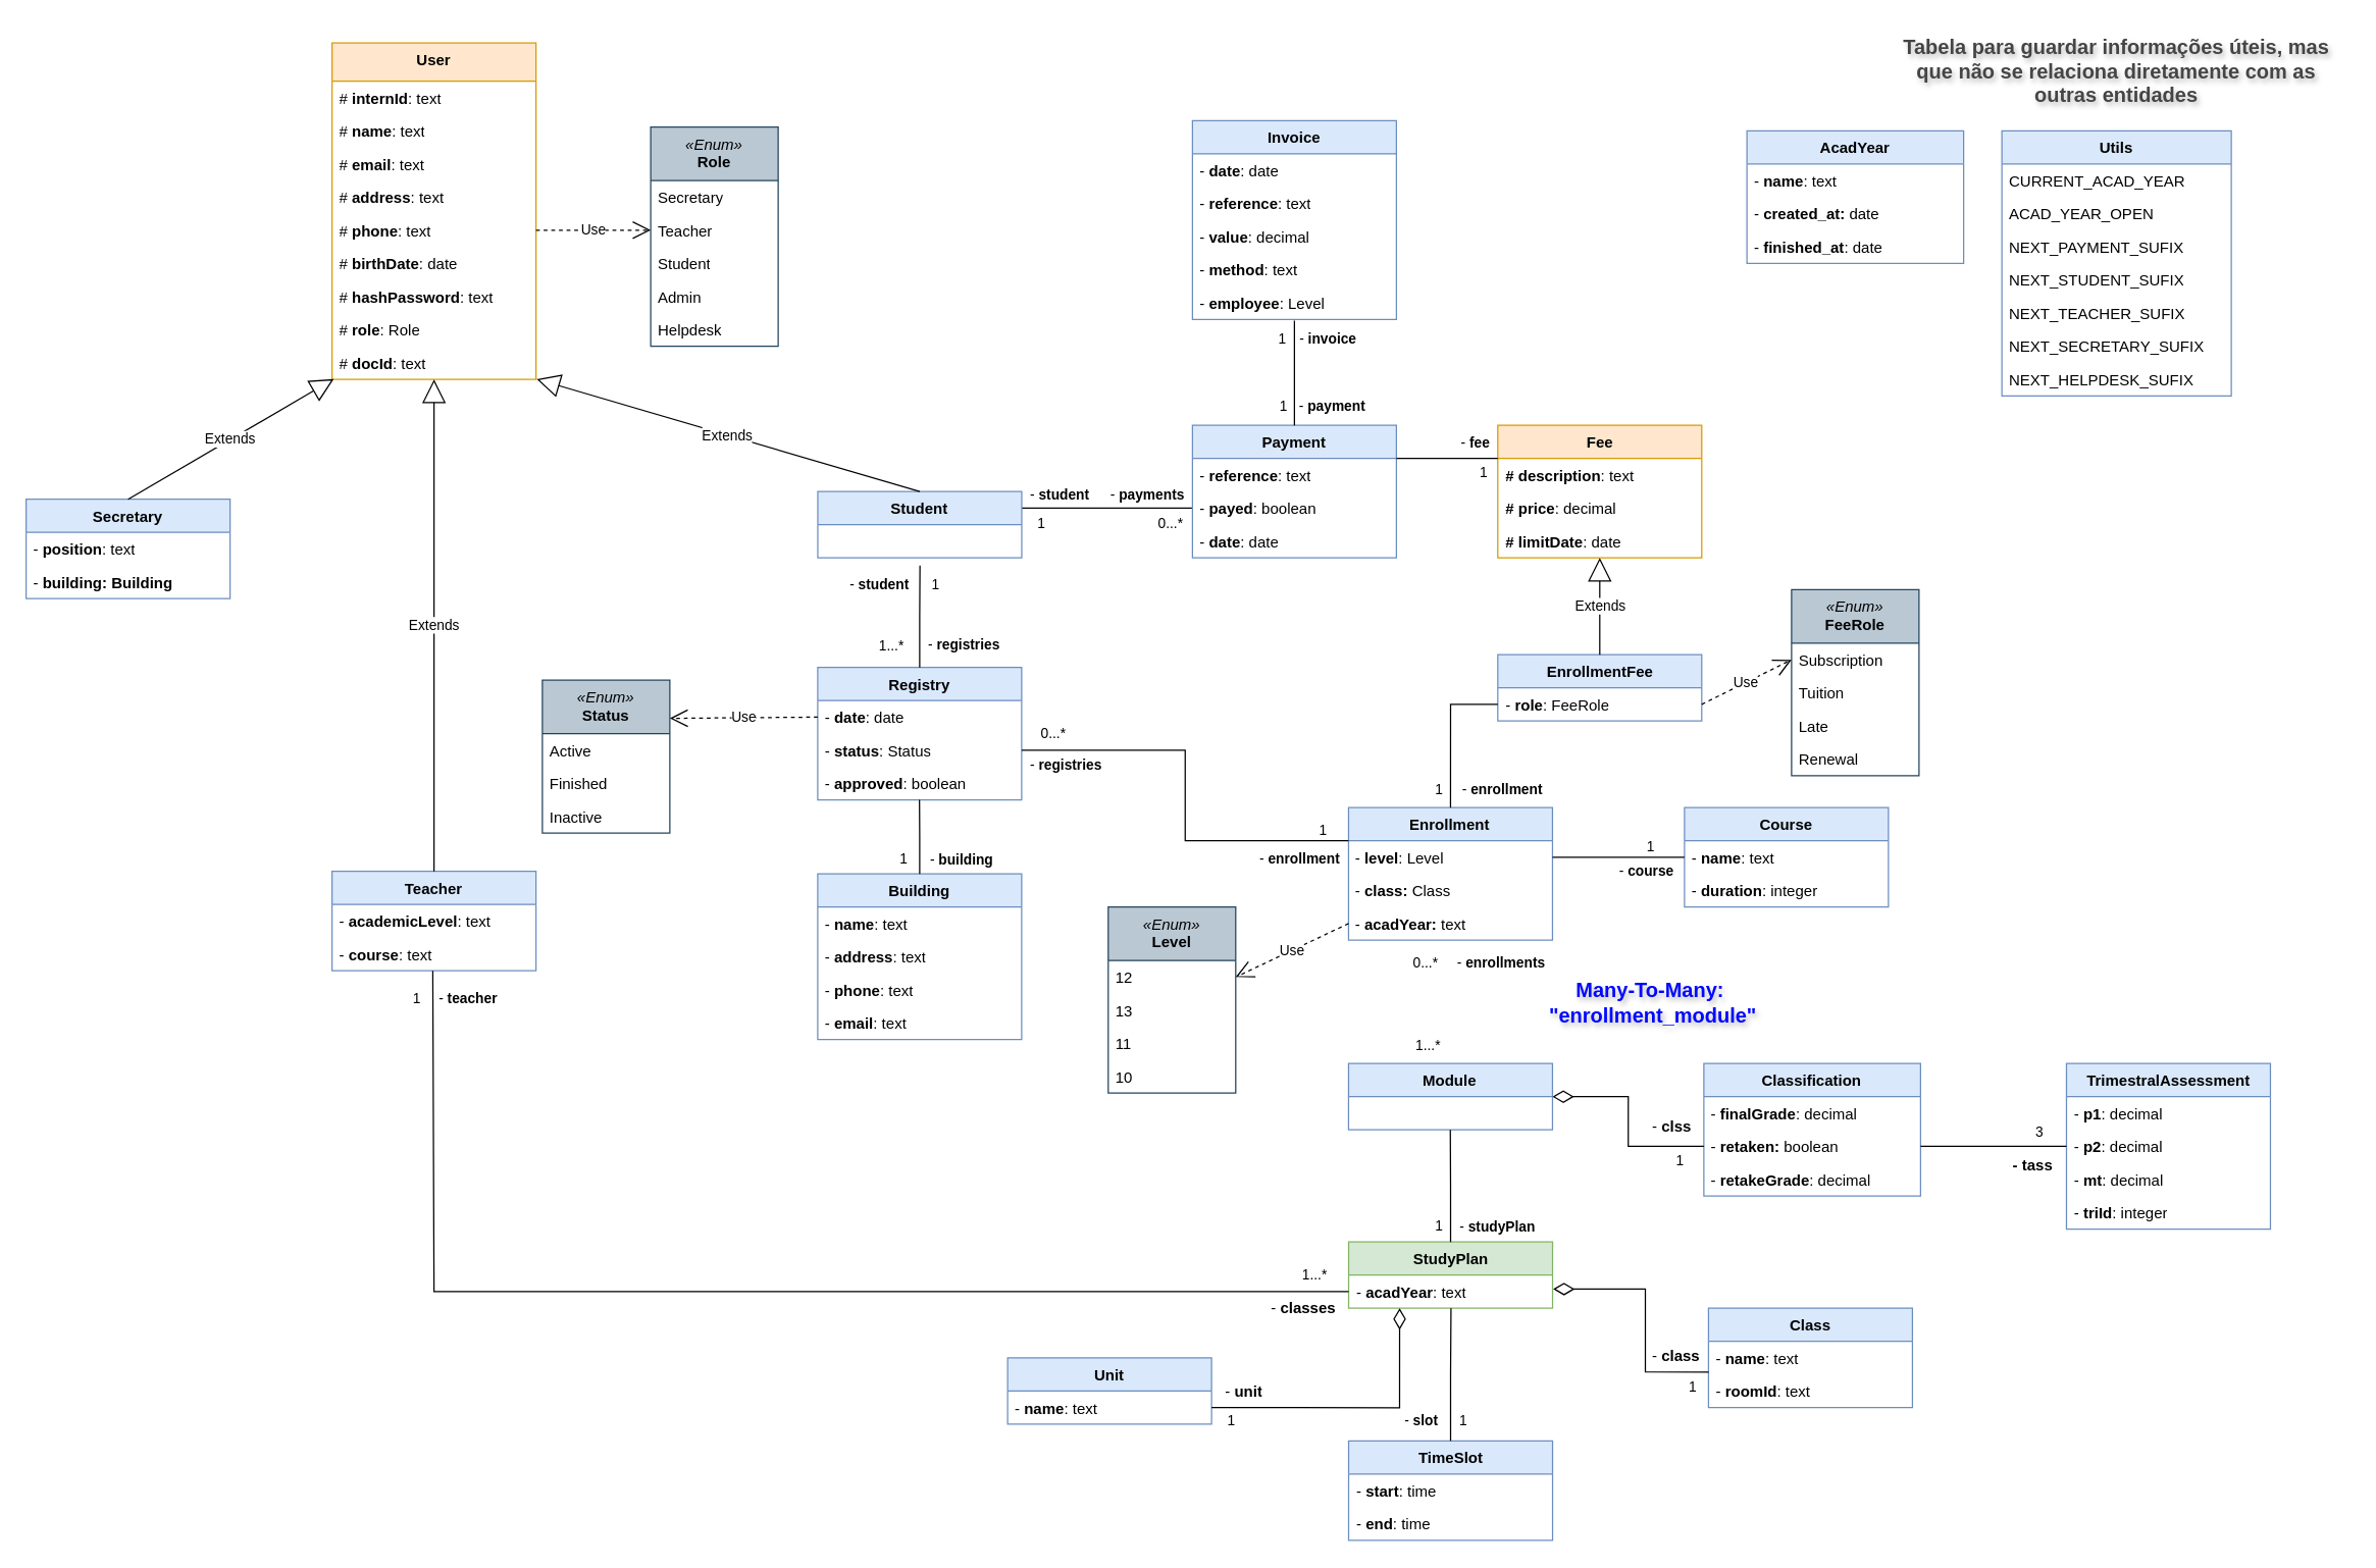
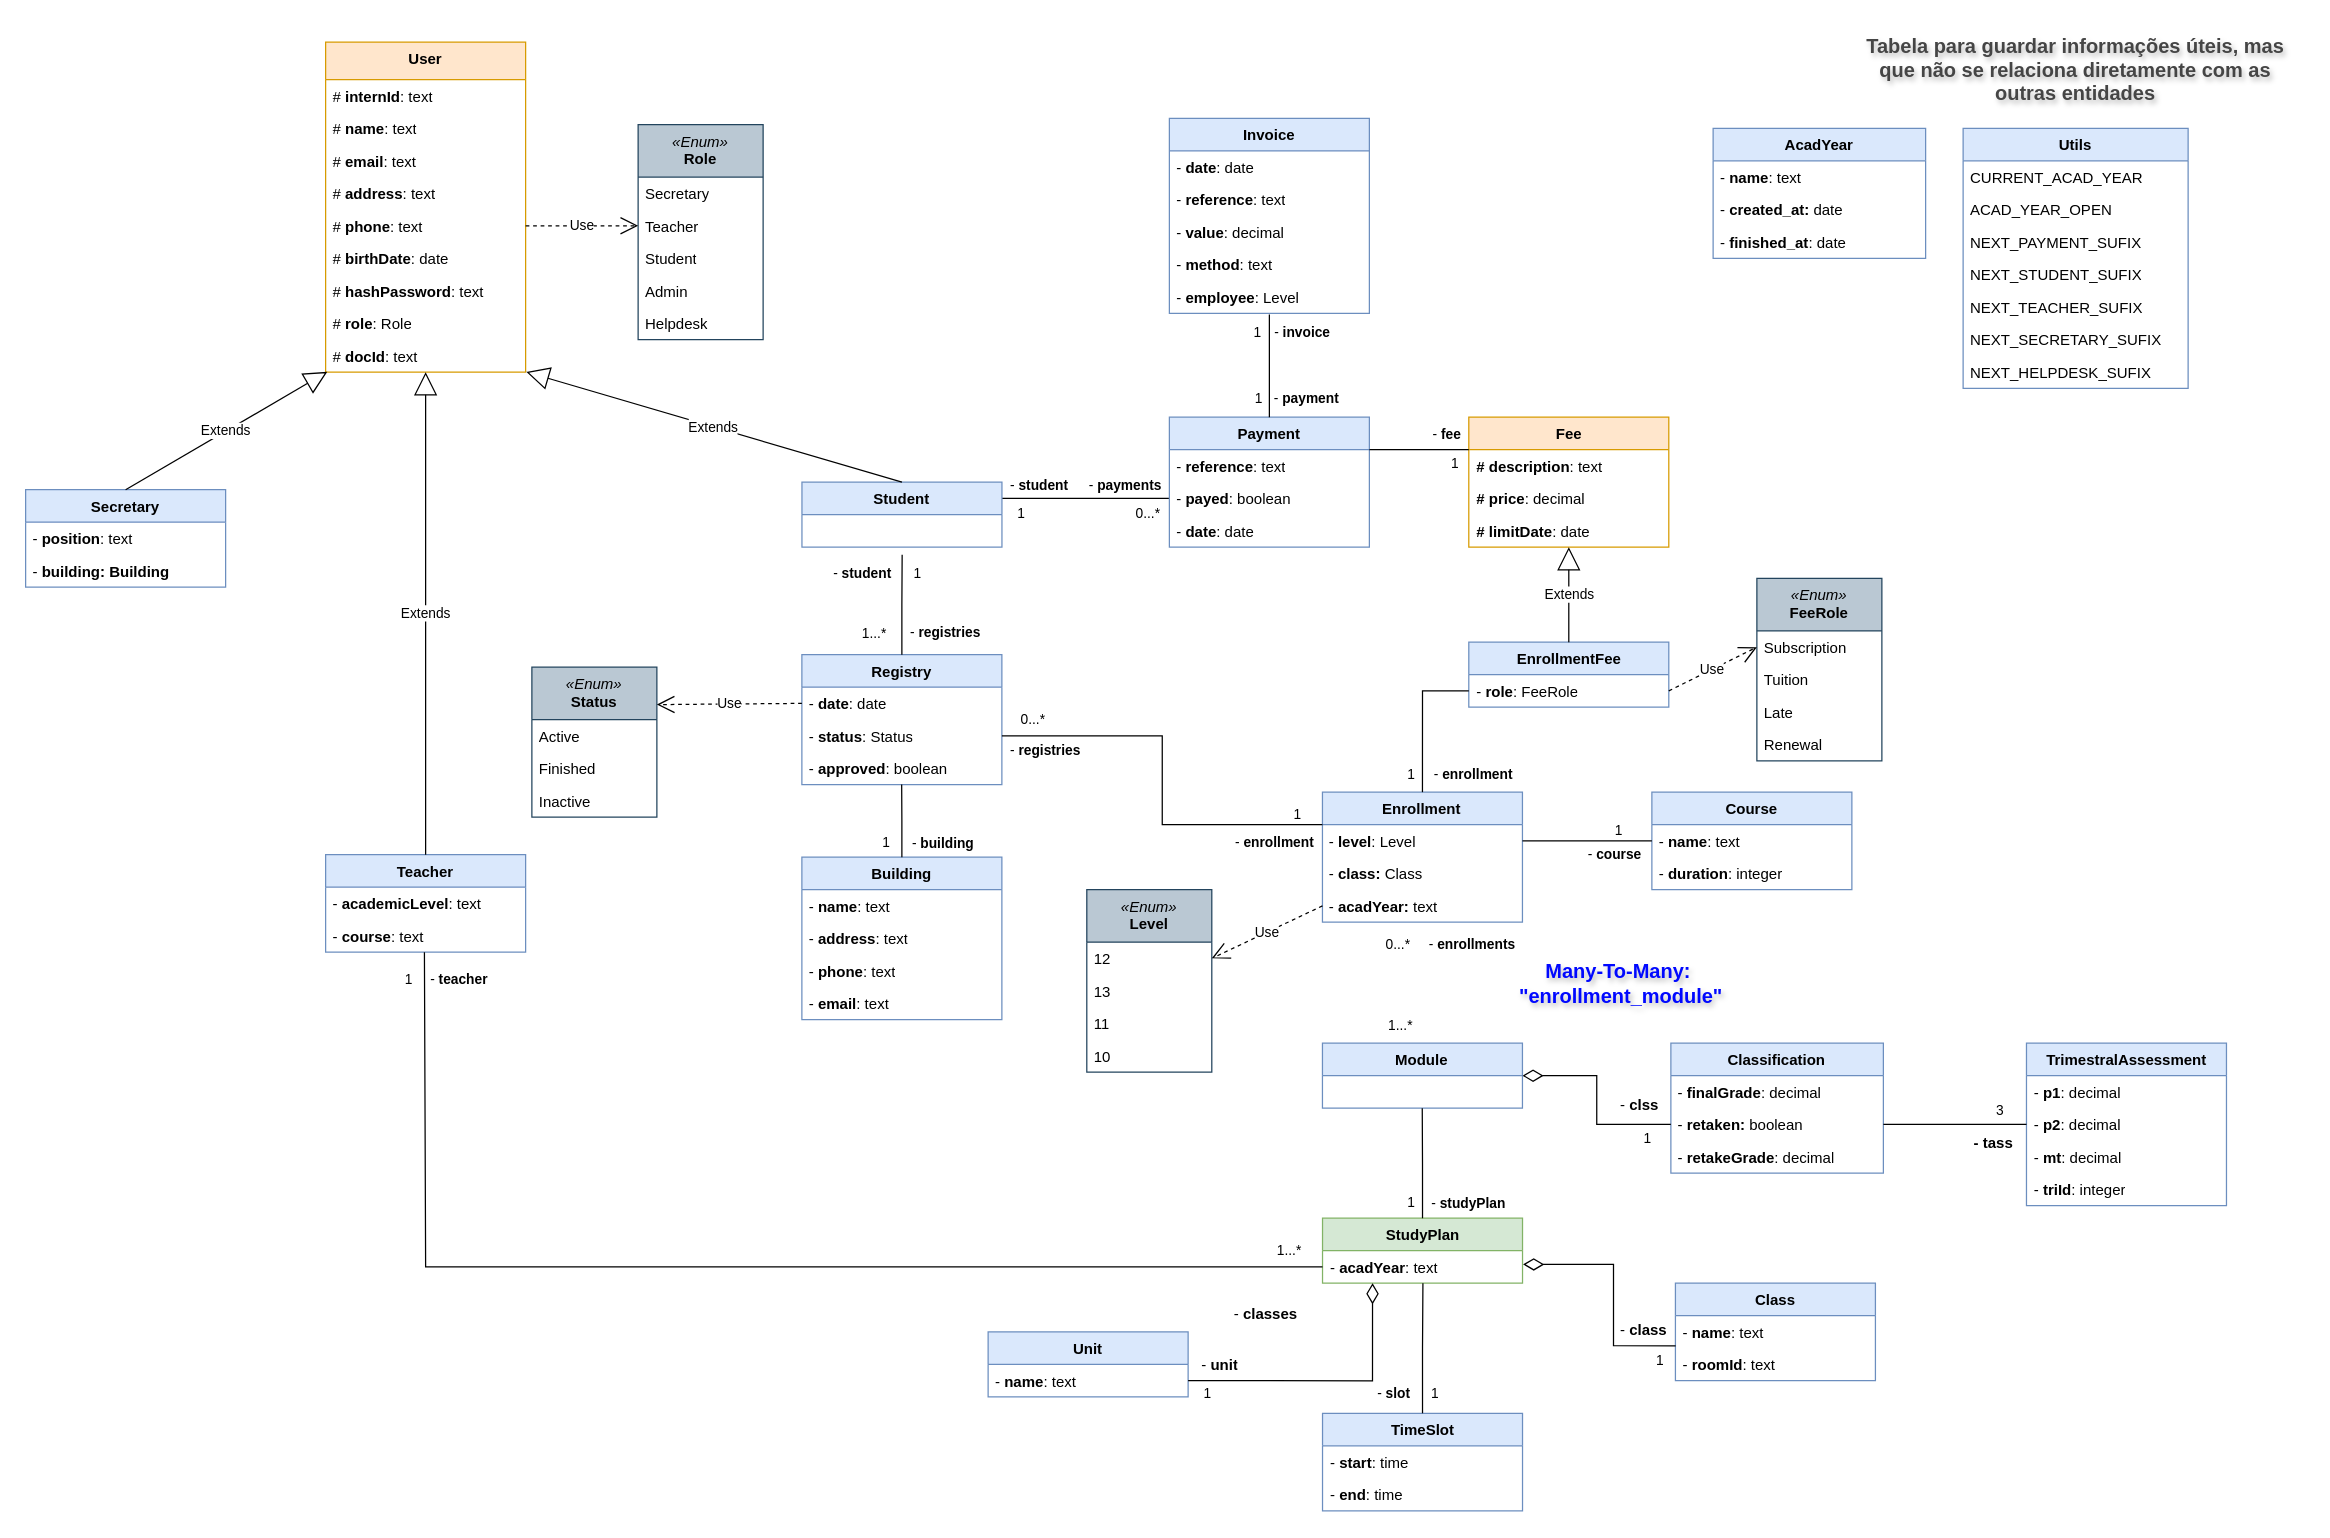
- <mxCell id="107" value="- &lt;b&gt;classes&lt;/b&gt;" style="text;strokeColor=none;fillColor=none;align=left;verticalAlign=top;spacingLeft=4;spacingRight=4;overflow=hidden;rotatable=0;points=[[0,0.5],[1,0.5]];portConstraint=eastwest;whiteSpace=wrap;html=1;" parent="1" vertex="1"><mxGeometry x="991" y="1012.46" width="66.46" height="26" as="geometry" /></mxCell>
+ <mxCell id="107" value="- &lt;b&gt;classes&lt;/b&gt;" style="text;strokeColor=none;fillColor=none;align=left;verticalAlign=top;spacingLeft=4;spacingRight=4;overflow=hidden;rotatable=0;points=[[0,0.5],[1,0.5]];portConstraint=eastwest;whiteSpace=wrap;html=1;" parent="1" vertex="1"><mxGeometry x="981" y="1037.46" width="66.46" height="26" as="geometry" /></mxCell>
